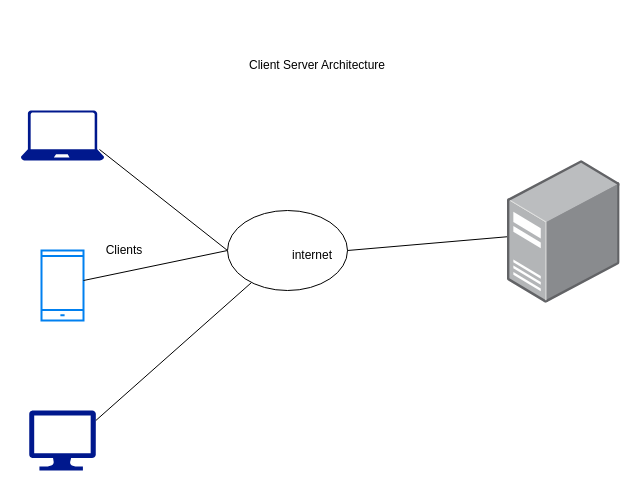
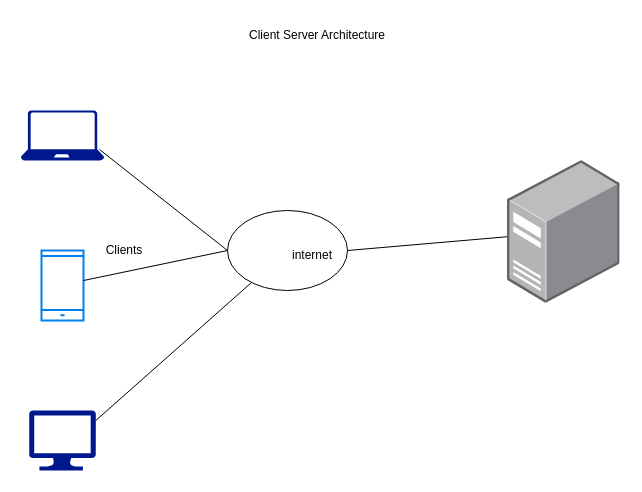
- <mxCell id="13" value="Client Server Architecture" style="text;html=1;strokeColor=none;fillColor=none;align=center;verticalAlign=middle;whiteSpace=wrap;rounded=0;" vertex="1" parent="1"><mxGeometry x="227" y="50" width="180" height="30" as="geometry" /></mxCell>
+ <mxCell id="13" value="Client Server Architecture" style="text;html=1;strokeColor=none;fillColor=none;align=center;verticalAlign=middle;whiteSpace=wrap;rounded=0;" vertex="1" parent="1"><mxGeometry x="227" y="20" width="180" height="30" as="geometry" /></mxCell>
